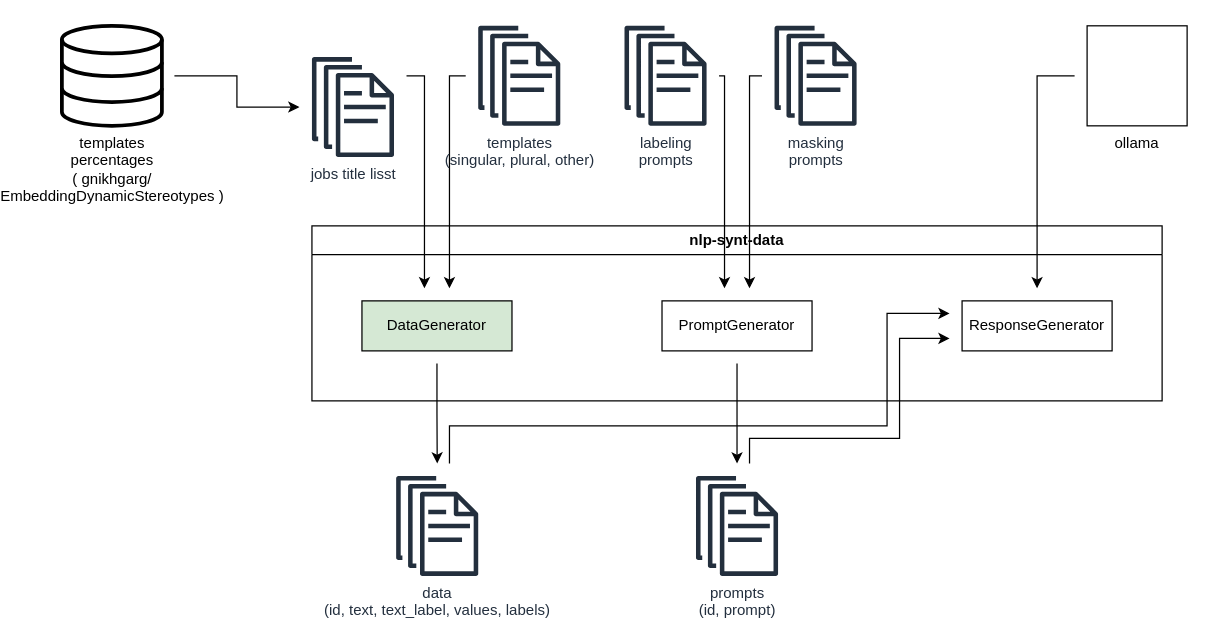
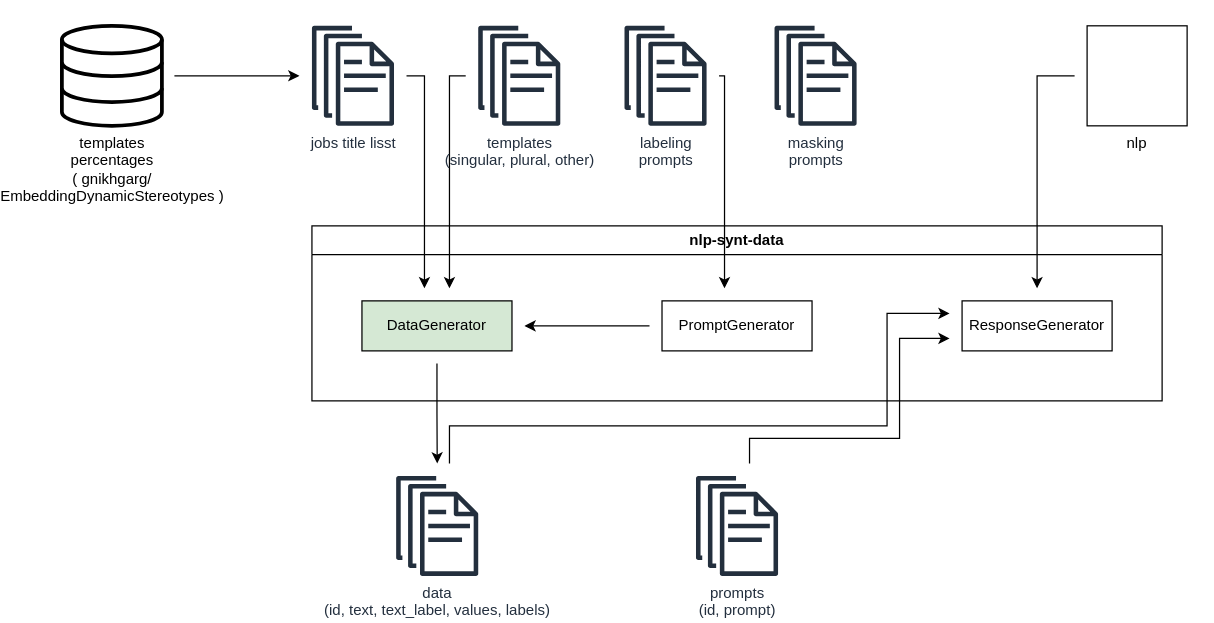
- <mxCell id="8" value="jobs title lisst" style="sketch=0;outlineConnect=0;fontColor=#232F3E;gradientColor=none;fillColor=#232F3D;strokeColor=none;dashed=0;verticalLabelPosition=bottom;verticalAlign=top;align=center;html=1;fontSize=12;fontStyle=0;aspect=fixed;pointerEvents=1;shape=mxgraph.aws4.documents;" parent="1" vertex="1"><mxGeometry x="220" y="45" width="65.64" height="80" as="geometry" /></mxCell>
+ <mxCell id="8" value="jobs title lisst" style="sketch=0;outlineConnect=0;fontColor=#232F3E;gradientColor=none;fillColor=#232F3D;strokeColor=none;dashed=0;verticalLabelPosition=bottom;verticalAlign=top;align=center;html=1;fontSize=12;fontStyle=0;aspect=fixed;pointerEvents=1;shape=mxgraph.aws4.documents;" parent="1" vertex="1"><mxGeometry x="220" y="20" width="65.64" height="80" as="geometry" /></mxCell>
- <mxCell id="6" value="ollama" style="shape=image;verticalLabelPosition=bottom;labelBackgroundColor=default;verticalAlign=top;aspect=fixed;imageAspect=0;image=https://djeqr6to3dedg.cloudfront.net/repo-logos/ollama/ollama/live/logo-1701412810306.png;imageBorder=default;" parent="1" vertex="1"><mxGeometry x="840" y="20" width="80" height="80" as="geometry" /></mxCell>
+ <mxCell id="6" value="nlp" style="shape=image;verticalLabelPosition=bottom;labelBackgroundColor=default;verticalAlign=top;aspect=fixed;imageAspect=0;image=https://djeqr6to3dedg.cloudfront.net/repo-logos/ollama/ollama/live/logo-1701412810306.png;imageBorder=default;" parent="1" vertex="1"><mxGeometry x="840" y="20" width="80" height="80" as="geometry" /></mxCell>
- <mxCell id="13" style="edgeStyle=orthogonalEdgeStyle;rounded=0;orthogonalLoop=1;jettySize=auto;html=1;targetPerimeterSpacing=10;sourcePerimeterSpacing=10;" parent="1" source="14" target="4" edge="1"><mxGeometry relative="1" as="geometry"><Array as="points"><mxPoint x="570" y="60" /></Array></mxGeometry></mxCell>
- <mxCell id="23" style="edgeStyle=orthogonalEdgeStyle;rounded=0;orthogonalLoop=1;jettySize=auto;html=1;targetPerimeterSpacing=10;sourcePerimeterSpacing=10;" parent="1" source="4" target="20" edge="1"><mxGeometry relative="1" as="geometry" /></mxCell>
+ <mxCell id="23" style="edgeStyle=orthogonalEdgeStyle;rounded=0;orthogonalLoop=1;jettySize=auto;html=1;targetPerimeterSpacing=10;sourcePerimeterSpacing=10;" parent="1" source="4" target="3" edge="1"><mxGeometry relative="1" as="geometry" /></mxCell>
